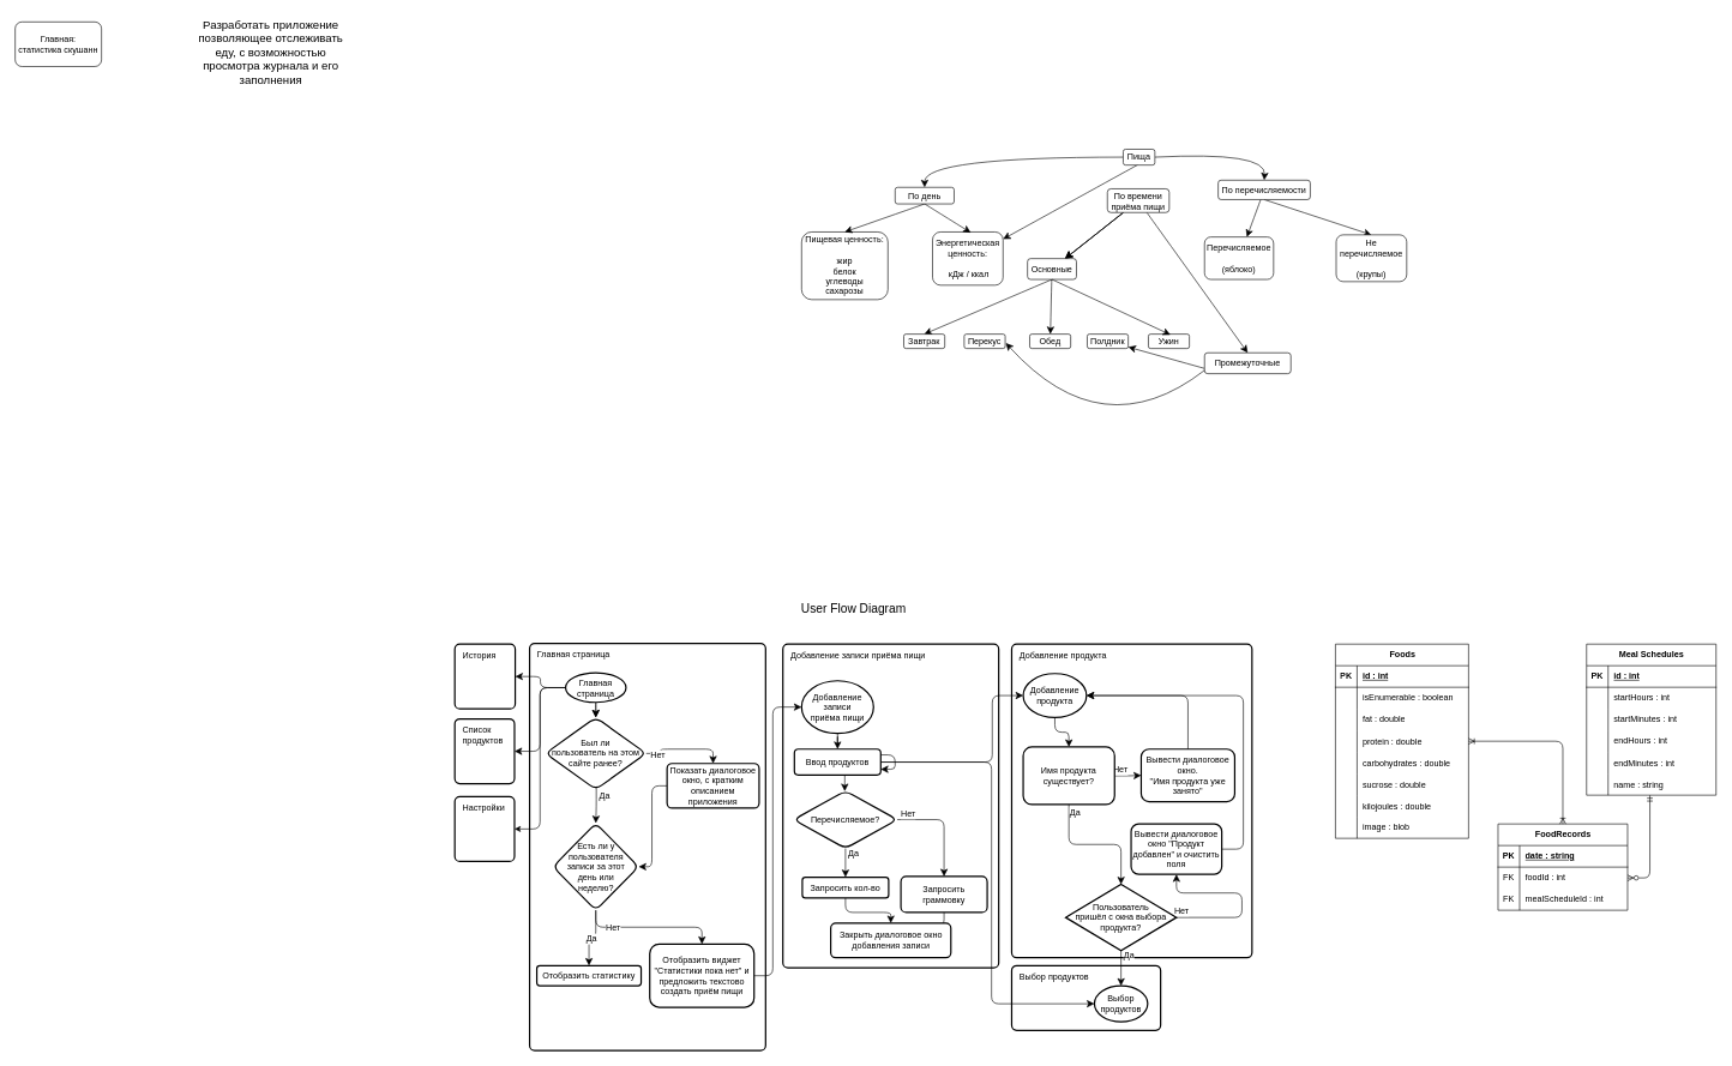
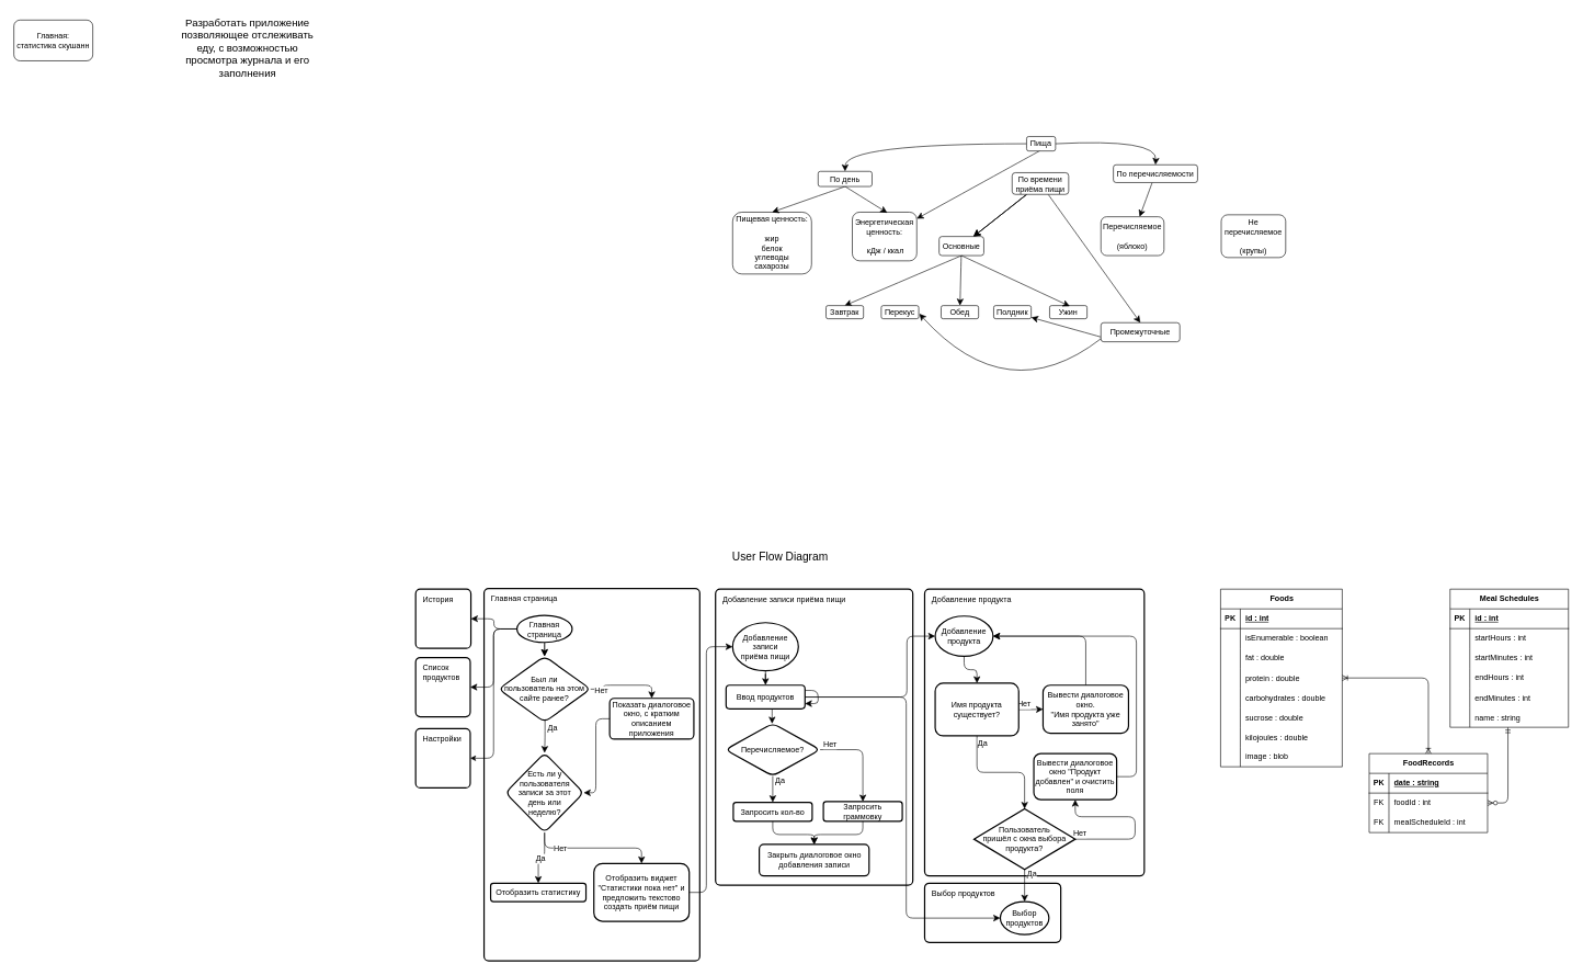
- <mxCell id="32" style="edgeStyle=none;curved=1;rounded=1;orthogonalLoop=1;jettySize=auto;html=1;exitX=0.5;exitY=1;exitDx=0;exitDy=0;entryX=0.5;entryY=0;entryDx=0;entryDy=0;fontSize=12;startSize=8;endSize=8;" parent="1" source="33" target="35" edge="1"><mxGeometry relative="1" as="geometry" /></mxCell>
- <mxCell id="83" value="Запросить граммовку" style="whiteSpace=wrap;html=1;strokeWidth=2;rounded=1;" parent="1" vertex="1"><mxGeometry x="1251" y="1218" width="120" height="50" as="geometry" /></mxCell>
+ <mxCell id="83" value="Запросить граммовку" style="whiteSpace=wrap;html=1;strokeWidth=2;rounded=1;" parent="1" vertex="1"><mxGeometry x="1251" y="1218" width="120" height="30" as="geometry" /></mxCell>
